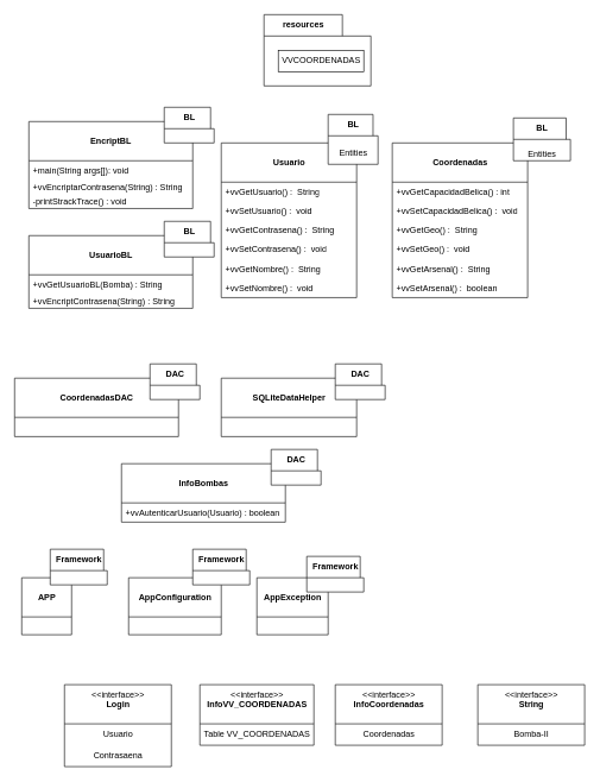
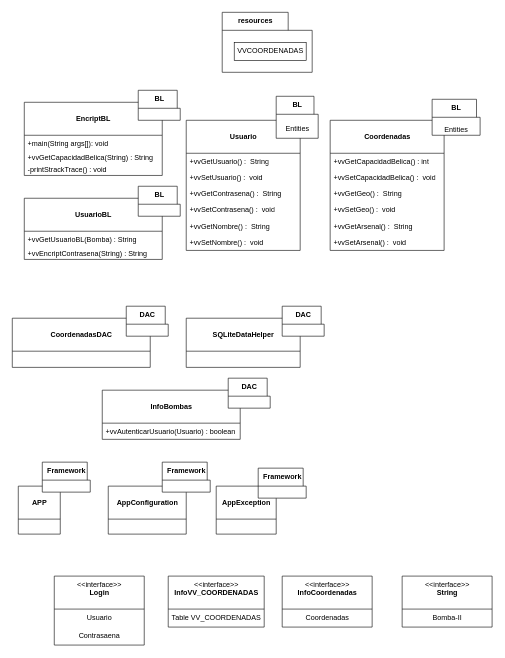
- <mxCell id="6" value="+vvEncriptarContrasena(String) : String" style="text;html=1;strokeColor=none;fillColor=none;align=left;verticalAlign=middle;spacingLeft=4;spacingRight=4;overflow=hidden;rotatable=0;points=[[0,0.5],[1,0.5]];portConstraint=eastwest;" parent="4" vertex="1"><mxGeometry y="82" width="230" height="20" as="geometry" /></mxCell>
+ <mxCell id="6" value="+vvGetCapacidadBelica(String) : String" style="text;html=1;strokeColor=none;fillColor=none;align=left;verticalAlign=middle;spacingLeft=4;spacingRight=4;overflow=hidden;rotatable=0;points=[[0,0.5],[1,0.5]];portConstraint=eastwest;" parent="4" vertex="1"><mxGeometry y="82" width="230" height="20" as="geometry" /></mxCell>
- <mxCell id="17" value="+vvSetArsenal() :&amp;nbsp; boolean" style="text;html=1;strokeColor=none;fillColor=none;align=left;verticalAlign=middle;spacingLeft=4;spacingRight=4;overflow=hidden;rotatable=0;points=[[0,0.5],[1,0.5]];portConstraint=eastwest;" parent="11" vertex="1"><mxGeometry y="190" width="190" height="27" as="geometry" /></mxCell>
+ <mxCell id="17" value="+vvSetArsenal() :&amp;nbsp; void" style="text;html=1;strokeColor=none;fillColor=none;align=left;verticalAlign=middle;spacingLeft=4;spacingRight=4;overflow=hidden;rotatable=0;points=[[0,0.5],[1,0.5]];portConstraint=eastwest;" parent="11" vertex="1"><mxGeometry y="190" width="190" height="27" as="geometry" /></mxCell>
